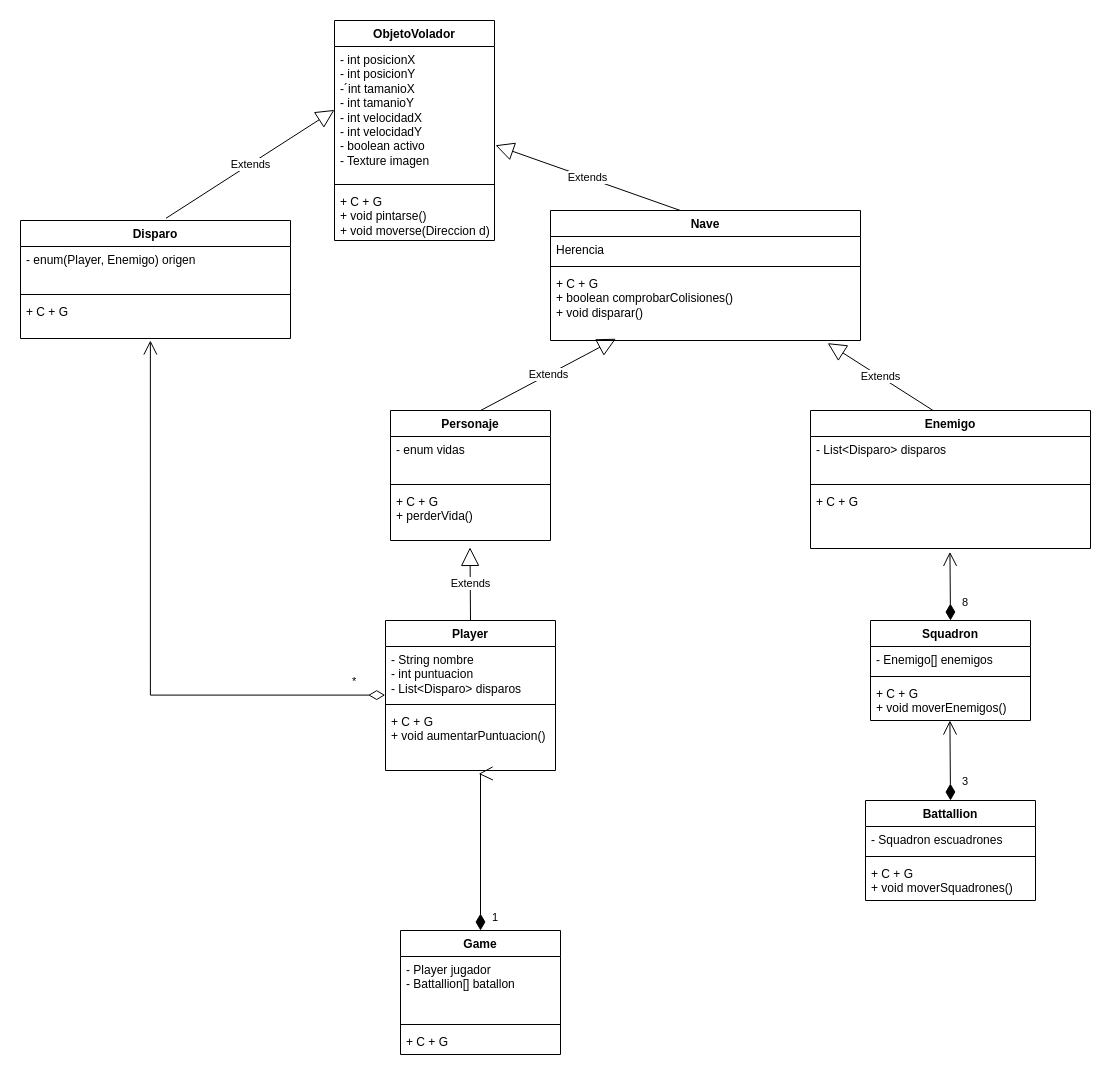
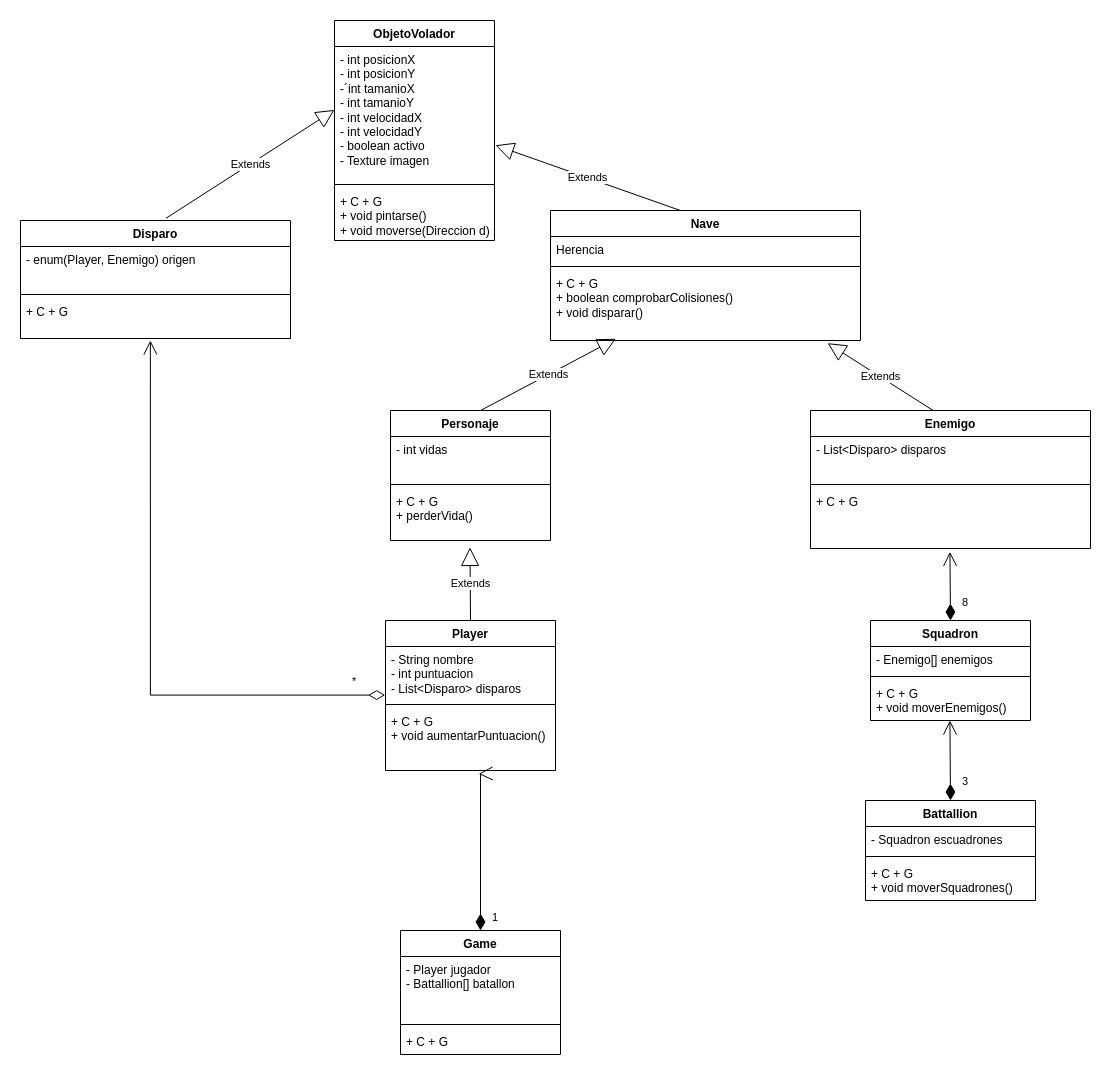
- <mxCell id="15" value="&lt;div&gt;- enum vidas&lt;/div&gt;" style="text;strokeColor=none;fillColor=none;align=left;verticalAlign=top;spacingLeft=4;spacingRight=4;overflow=hidden;rotatable=0;points=[[0,0.5],[1,0.5]];portConstraint=eastwest;whiteSpace=wrap;html=1;" parent="14" vertex="1"><mxGeometry y="26" width="160" height="44" as="geometry" /></mxCell>
+ <mxCell id="15" value="&lt;div&gt;- int vidas&lt;/div&gt;" style="text;strokeColor=none;fillColor=none;align=left;verticalAlign=top;spacingLeft=4;spacingRight=4;overflow=hidden;rotatable=0;points=[[0,0.5],[1,0.5]];portConstraint=eastwest;whiteSpace=wrap;html=1;" parent="14" vertex="1"><mxGeometry y="26" width="160" height="44" as="geometry" /></mxCell>
